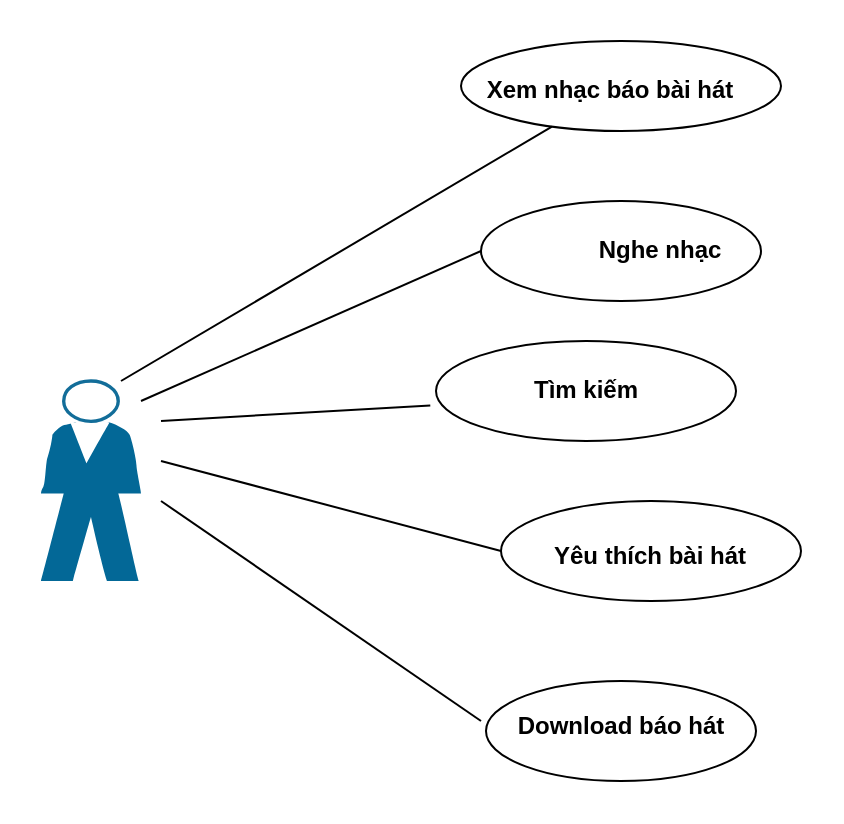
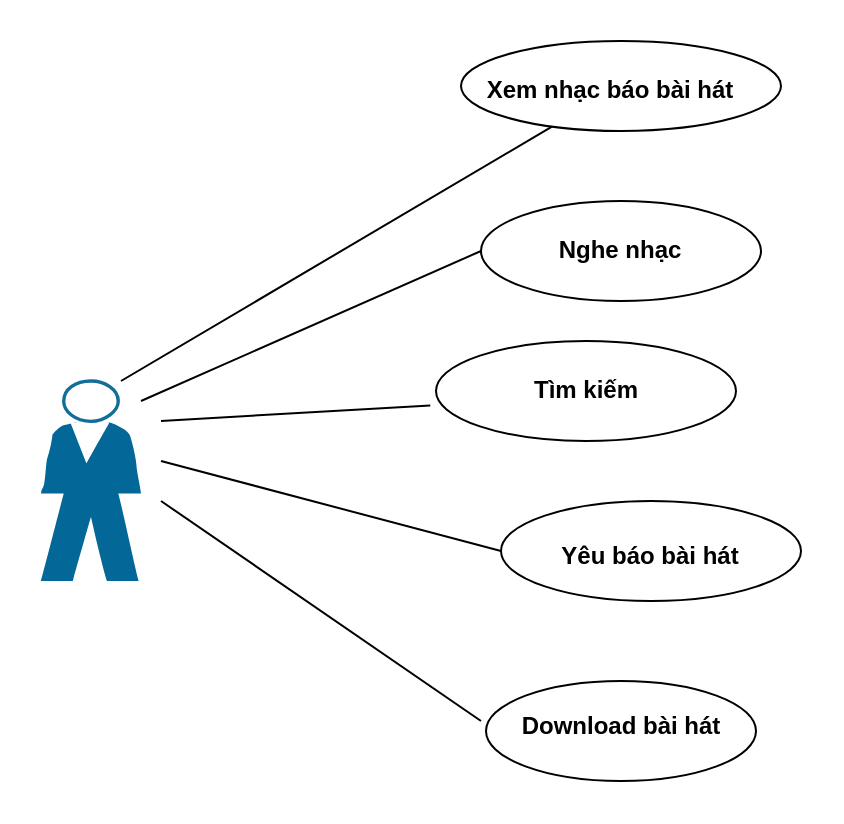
- <mxCell id="5" value="&lt;b&gt;Nghe nhạc&lt;/b&gt;" style="text;html=1;strokeColor=none;fillColor=none;align=center;verticalAlign=middle;whiteSpace=wrap;rounded=0;" parent="1" vertex="1"><mxGeometry x="290" y="117.5" width="80" height="15" as="geometry" /></mxCell>
+ <mxCell id="5" value="&lt;b&gt;Nghe nhạc&lt;/b&gt;" style="text;html=1;strokeColor=none;fillColor=none;align=center;verticalAlign=middle;whiteSpace=wrap;rounded=0;" parent="1" vertex="1"><mxGeometry x="270" y="117.5" width="80" height="15" as="geometry" /></mxCell>
- <mxCell id="8" value="&lt;b&gt;Yêu thích bài hát&lt;/b&gt;" style="text;html=1;strokeColor=none;fillColor=none;align=center;verticalAlign=middle;whiteSpace=wrap;rounded=0;" parent="1" vertex="1"><mxGeometry x="260" y="270" width="130" height="15" as="geometry" /></mxCell>
+ <mxCell id="8" value="&lt;b&gt;Yêu báo bài hát&lt;/b&gt;" style="text;html=1;strokeColor=none;fillColor=none;align=center;verticalAlign=middle;whiteSpace=wrap;rounded=0;" parent="1" vertex="1"><mxGeometry x="260" y="270" width="130" height="15" as="geometry" /></mxCell>
- <mxCell id="10" value="&lt;b&gt;Download báo hát&lt;/b&gt;" style="text;html=1;strokeColor=none;fillColor=none;align=center;verticalAlign=middle;whiteSpace=wrap;rounded=0;" parent="1" vertex="1"><mxGeometry x="252.5" y="350" width="115" height="25" as="geometry" /></mxCell>
+ <mxCell id="10" value="&lt;b&gt;Download bài hát&lt;/b&gt;" style="text;html=1;strokeColor=none;fillColor=none;align=center;verticalAlign=middle;whiteSpace=wrap;rounded=0;" parent="1" vertex="1"><mxGeometry x="252.5" y="350" width="115" height="25" as="geometry" /></mxCell>
